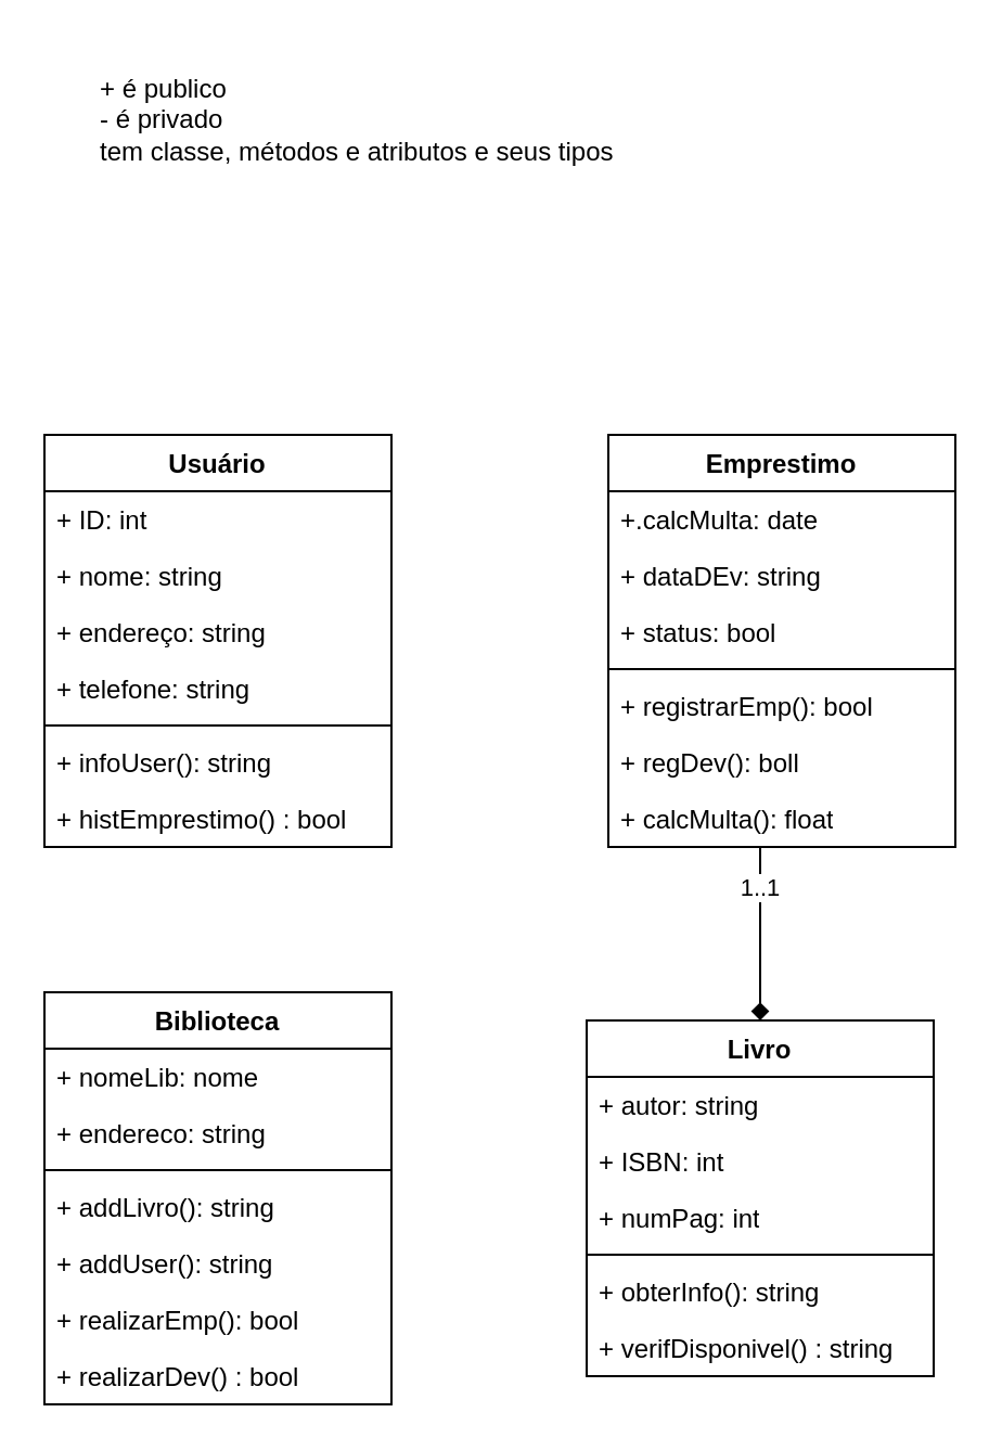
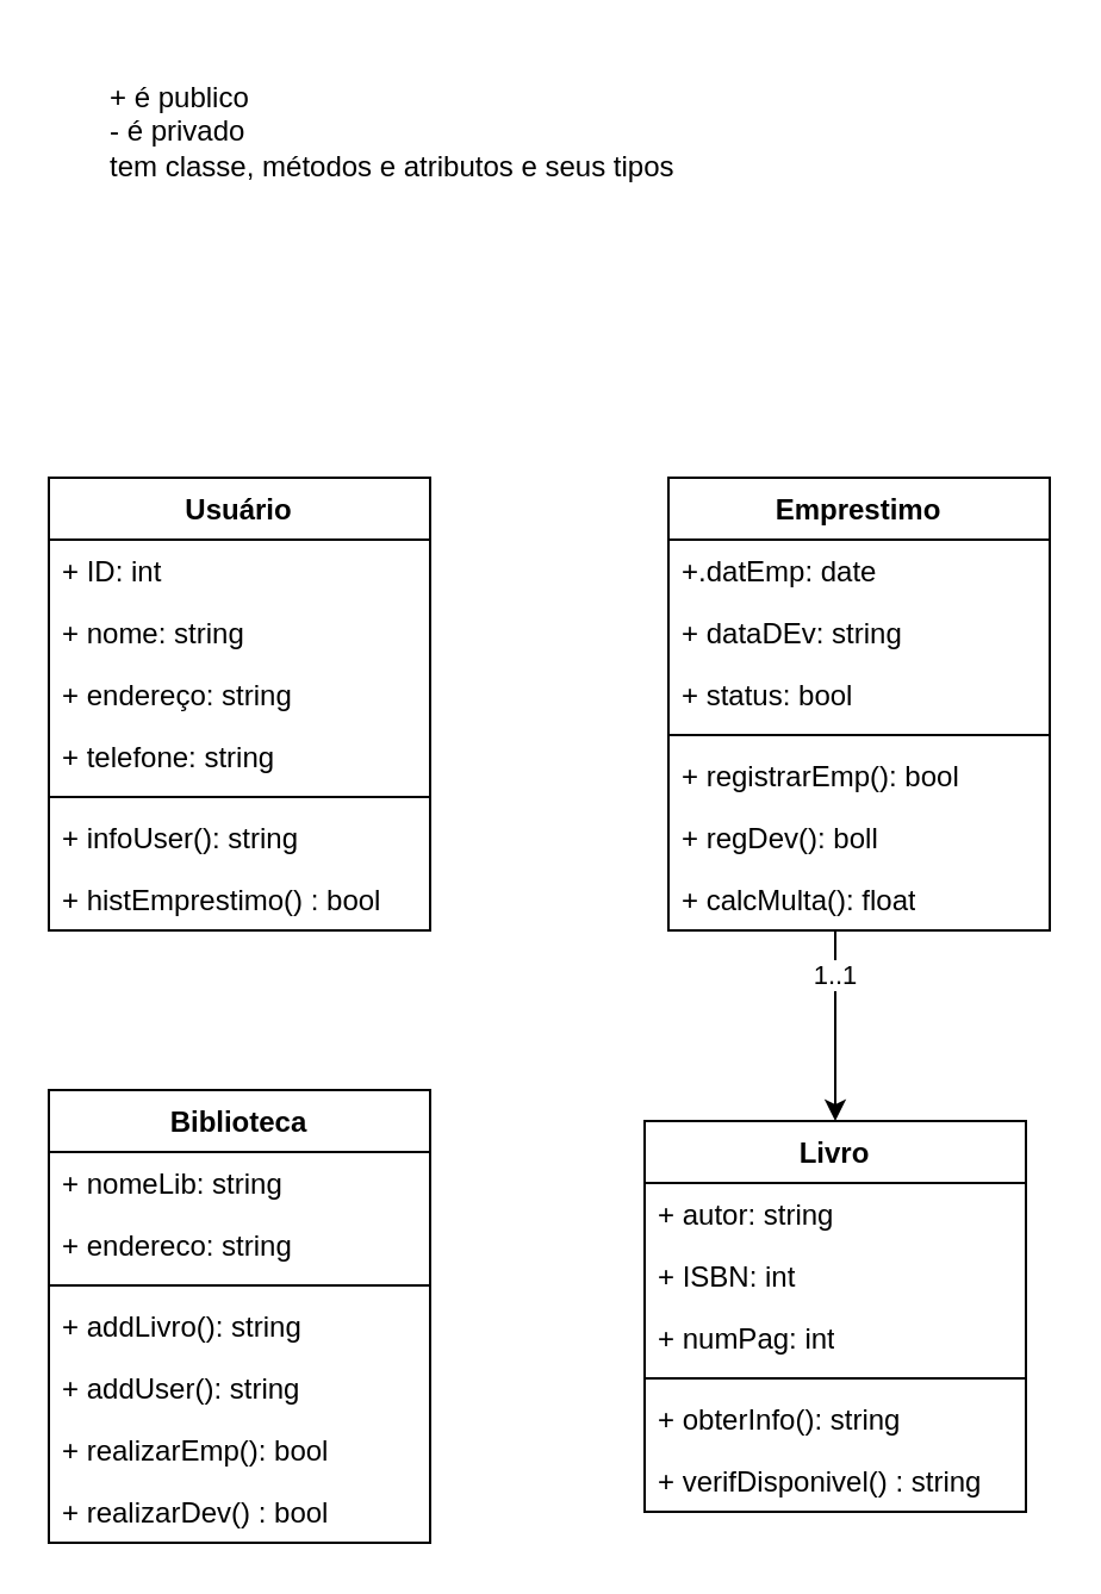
- <mxCell id="19" value="+.calcMulta: date" style="text;strokeColor=none;fillColor=none;align=left;verticalAlign=top;spacingLeft=4;spacingRight=4;overflow=hidden;rotatable=0;points=[[0,0.5],[1,0.5]];portConstraint=eastwest;whiteSpace=wrap;html=1;" vertex="1" parent="18"><mxGeometry y="26" width="160" height="26" as="geometry" /></mxCell>
+ <mxCell id="19" value="+.datEmp: date" style="text;strokeColor=none;fillColor=none;align=left;verticalAlign=top;spacingLeft=4;spacingRight=4;overflow=hidden;rotatable=0;points=[[0,0.5],[1,0.5]];portConstraint=eastwest;whiteSpace=wrap;html=1;" vertex="1" parent="18"><mxGeometry y="26" width="160" height="26" as="geometry" /></mxCell>
- <mxCell id="34" style="edgeStyle=orthogonalEdgeStyle;rounded=0;orthogonalLoop=1;jettySize=auto;html=1;endArrow=diamond;" edge="1" parent="1" source="25" target="11"><mxGeometry relative="1" as="geometry"><Array as="points"><mxPoint x="350" y="420" /><mxPoint x="350" y="420" /></Array></mxGeometry></mxCell>
+ <mxCell id="34" style="edgeStyle=orthogonalEdgeStyle;rounded=0;orthogonalLoop=1;jettySize=auto;html=1;" edge="1" parent="1" source="25" target="11"><mxGeometry relative="1" as="geometry"><Array as="points"><mxPoint x="350" y="420" /><mxPoint x="350" y="420" /></Array></mxGeometry></mxCell>
- <mxCell id="27" value="+ nomeLib: nome" style="text;strokeColor=none;fillColor=none;align=left;verticalAlign=top;spacingLeft=4;spacingRight=4;overflow=hidden;rotatable=0;points=[[0,0.5],[1,0.5]];portConstraint=eastwest;whiteSpace=wrap;html=1;" vertex="1" parent="26"><mxGeometry y="26" width="160" height="26" as="geometry" /></mxCell>
+ <mxCell id="27" value="+ nomeLib: string" style="text;strokeColor=none;fillColor=none;align=left;verticalAlign=top;spacingLeft=4;spacingRight=4;overflow=hidden;rotatable=0;points=[[0,0.5],[1,0.5]];portConstraint=eastwest;whiteSpace=wrap;html=1;" vertex="1" parent="26"><mxGeometry y="26" width="160" height="26" as="geometry" /></mxCell>
